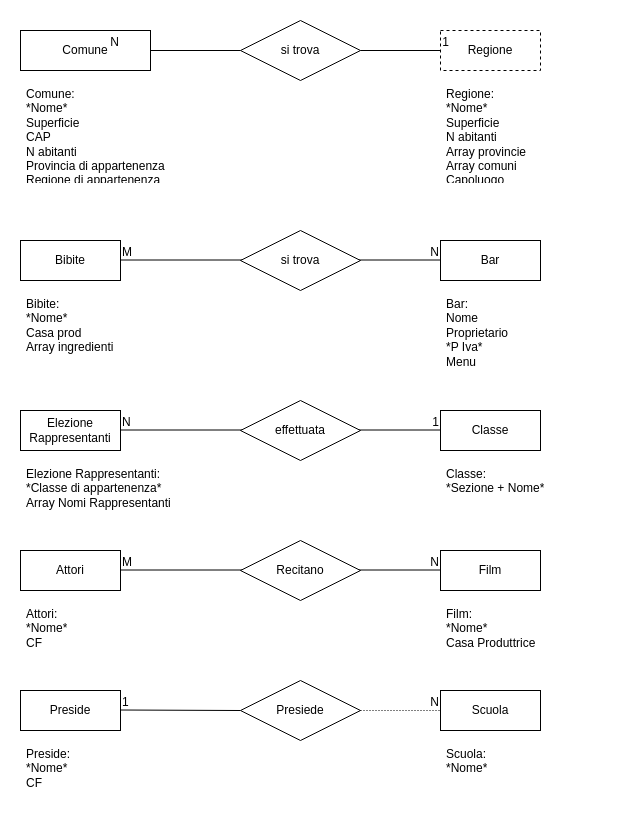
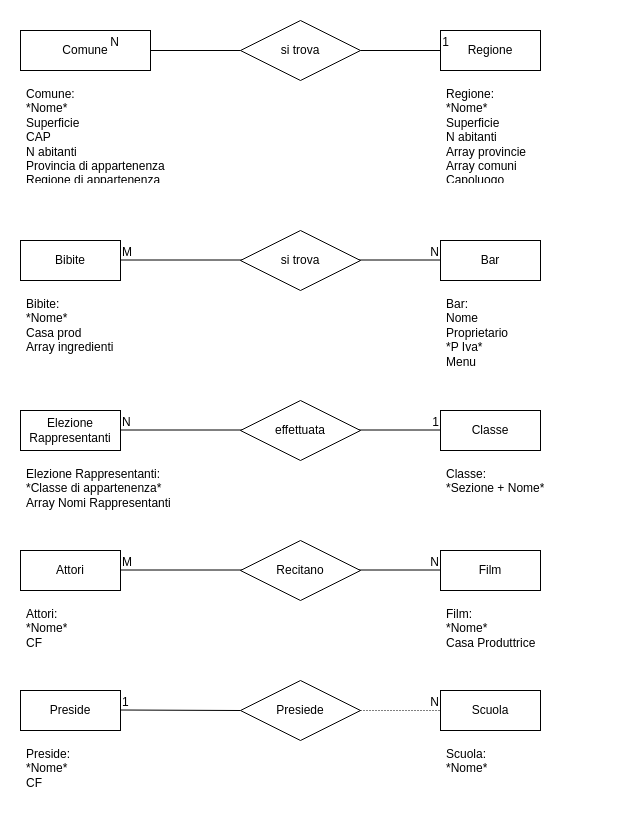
- <mxCell id="4" value="Regione" style="whiteSpace=wrap;html=1;align=center;dashed=1;" vertex="1" parent="1"><mxGeometry x="440" y="30" width="100" height="40" as="geometry" /></mxCell>
+ <mxCell id="4" value="Regione" style="whiteSpace=wrap;html=1;align=center;" vertex="1" parent="1"><mxGeometry x="440" y="30" width="100" height="40" as="geometry" /></mxCell>
